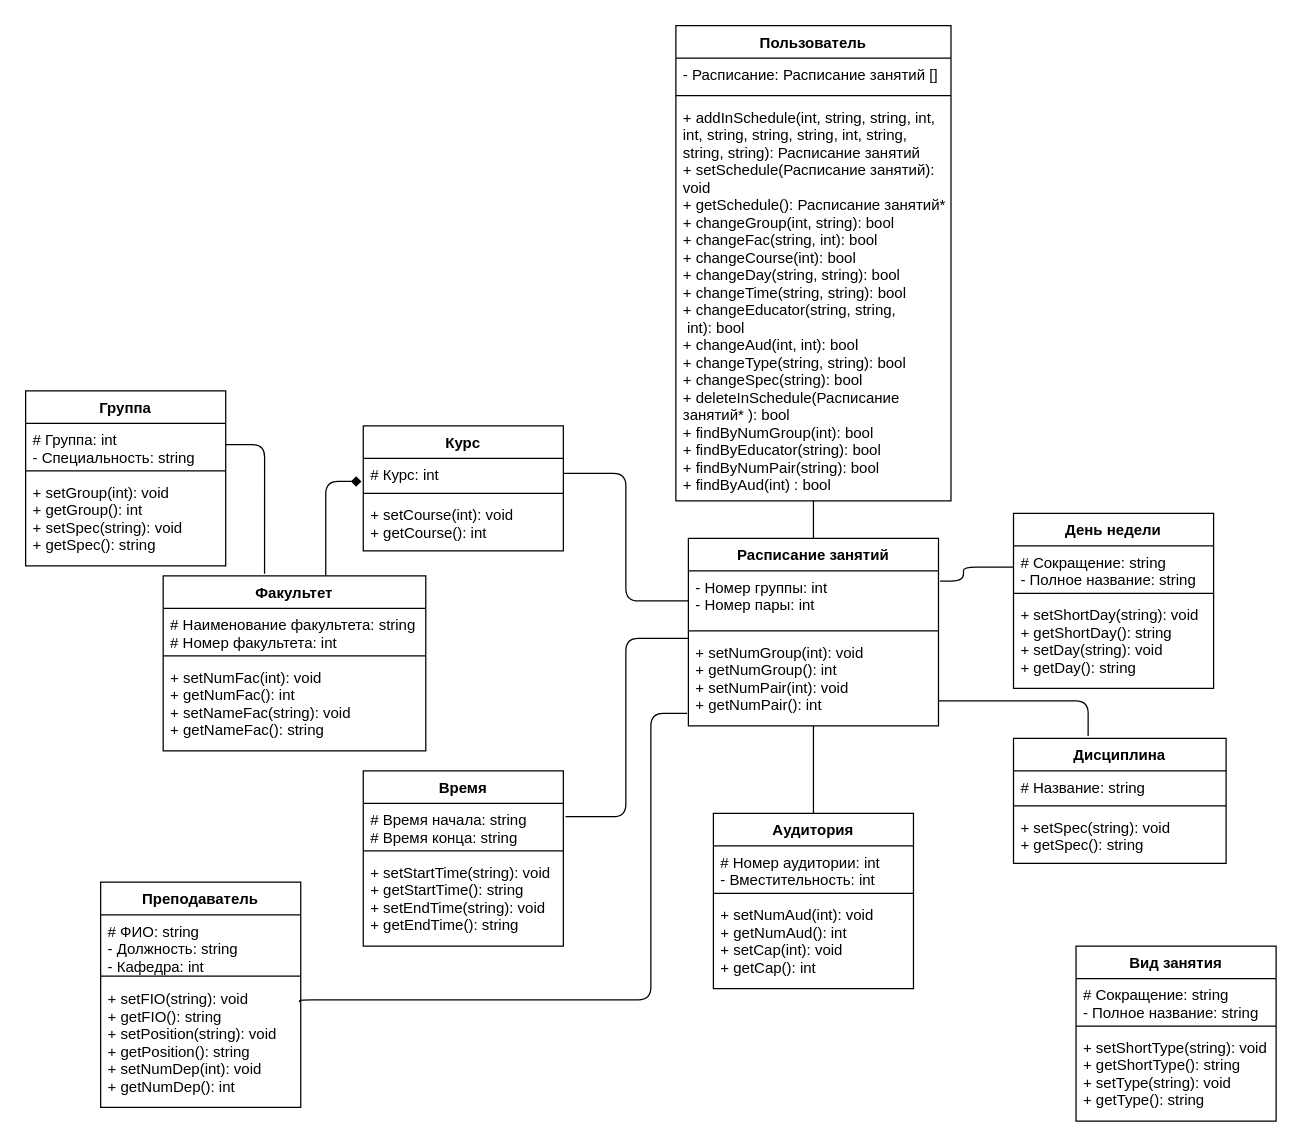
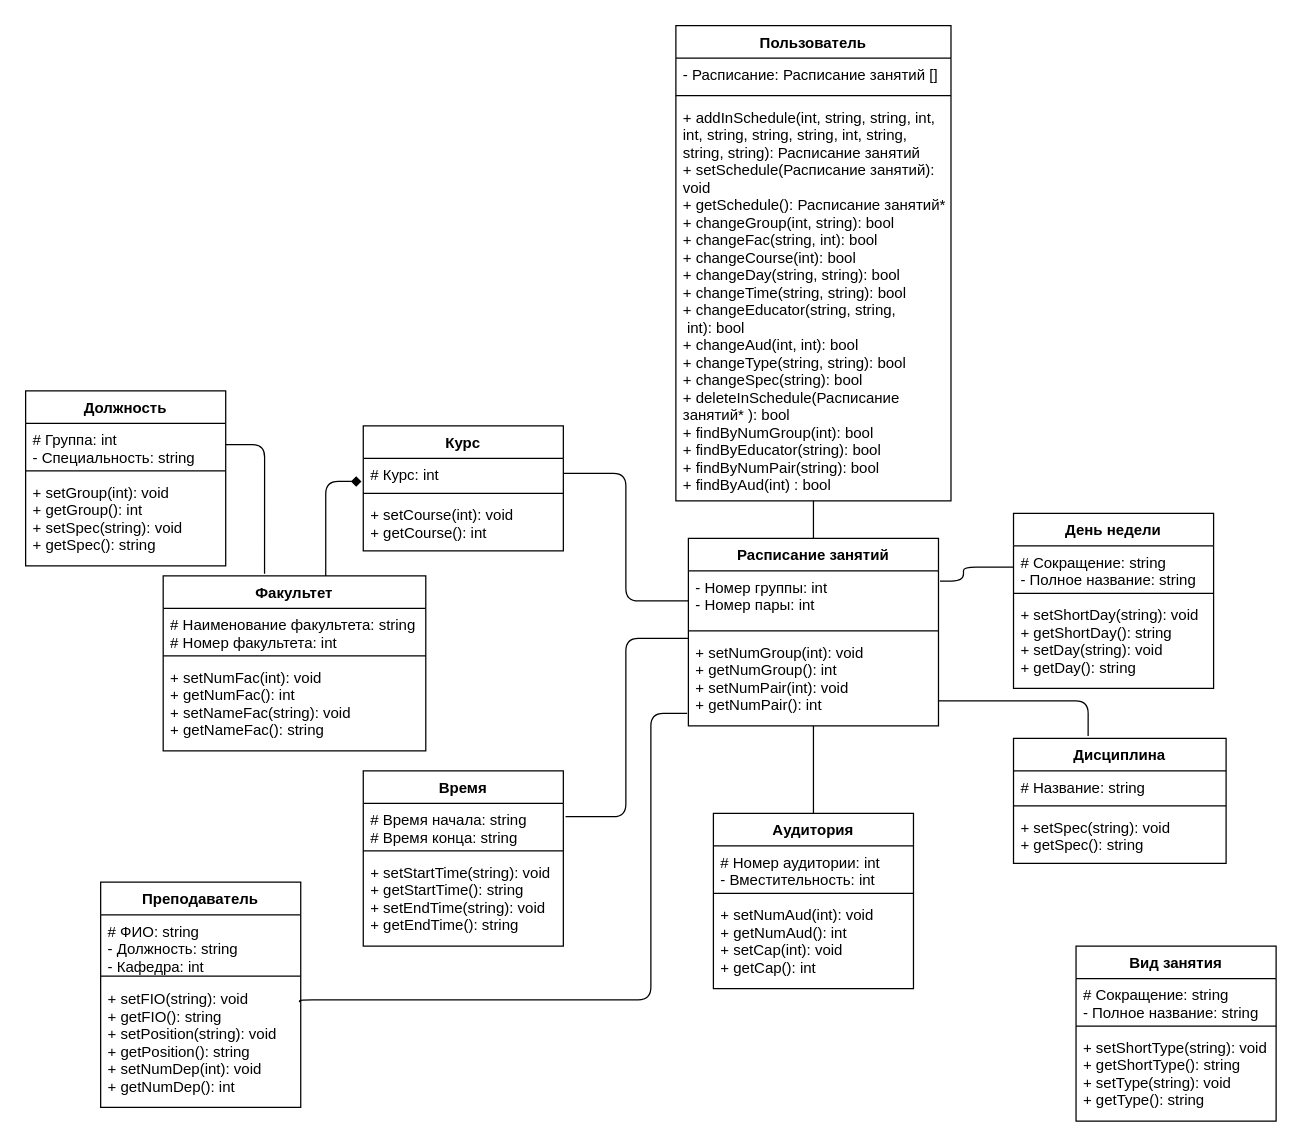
- <mxCell id="14" value="Группа" style="swimlane;fontStyle=1;align=center;verticalAlign=top;childLayout=stackLayout;horizontal=1;startSize=26;horizontalStack=0;resizeParent=1;resizeParentMax=0;resizeLast=0;collapsible=1;marginBottom=0;" parent="1" vertex="1"><mxGeometry x="20" y="312" width="160" height="140" as="geometry" /></mxCell>
+ <mxCell id="14" value="Должность" style="swimlane;fontStyle=1;align=center;verticalAlign=top;childLayout=stackLayout;horizontal=1;startSize=26;horizontalStack=0;resizeParent=1;resizeParentMax=0;resizeLast=0;collapsible=1;marginBottom=0;" parent="1" vertex="1"><mxGeometry x="20" y="312" width="160" height="140" as="geometry" /></mxCell>
